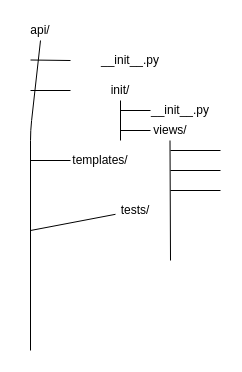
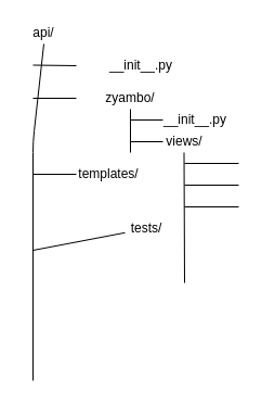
- <mxCell id="7" value="init/" style="text;html=1;strokeColor=none;fillColor=none;align=center;verticalAlign=middle;whiteSpace=wrap;rounded=0;" vertex="1" parent="1"><mxGeometry x="100" y="80" width="40" height="20" as="geometry" /></mxCell>
+ <mxCell id="7" value="zyambo/" style="text;html=1;strokeColor=none;fillColor=none;align=center;verticalAlign=middle;whiteSpace=wrap;rounded=0;" vertex="1" parent="1"><mxGeometry x="100" y="80" width="40" height="20" as="geometry" /></mxCell>
